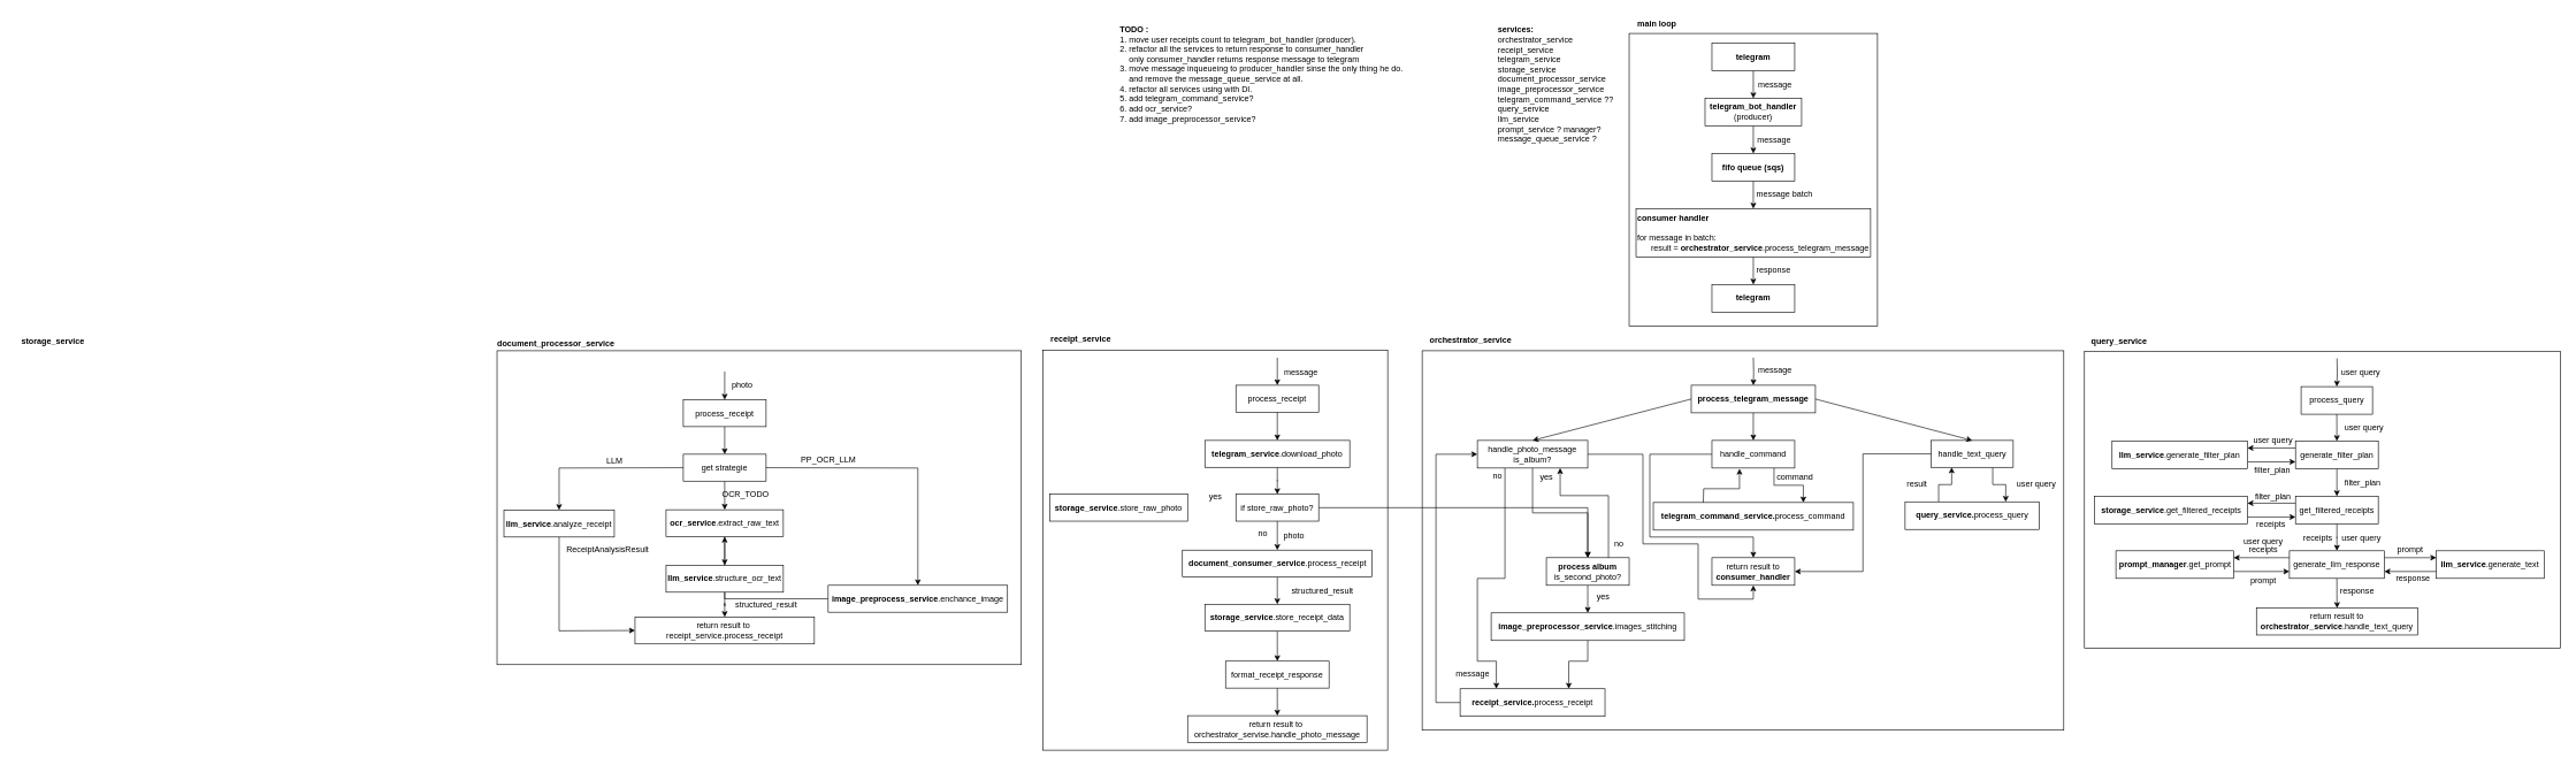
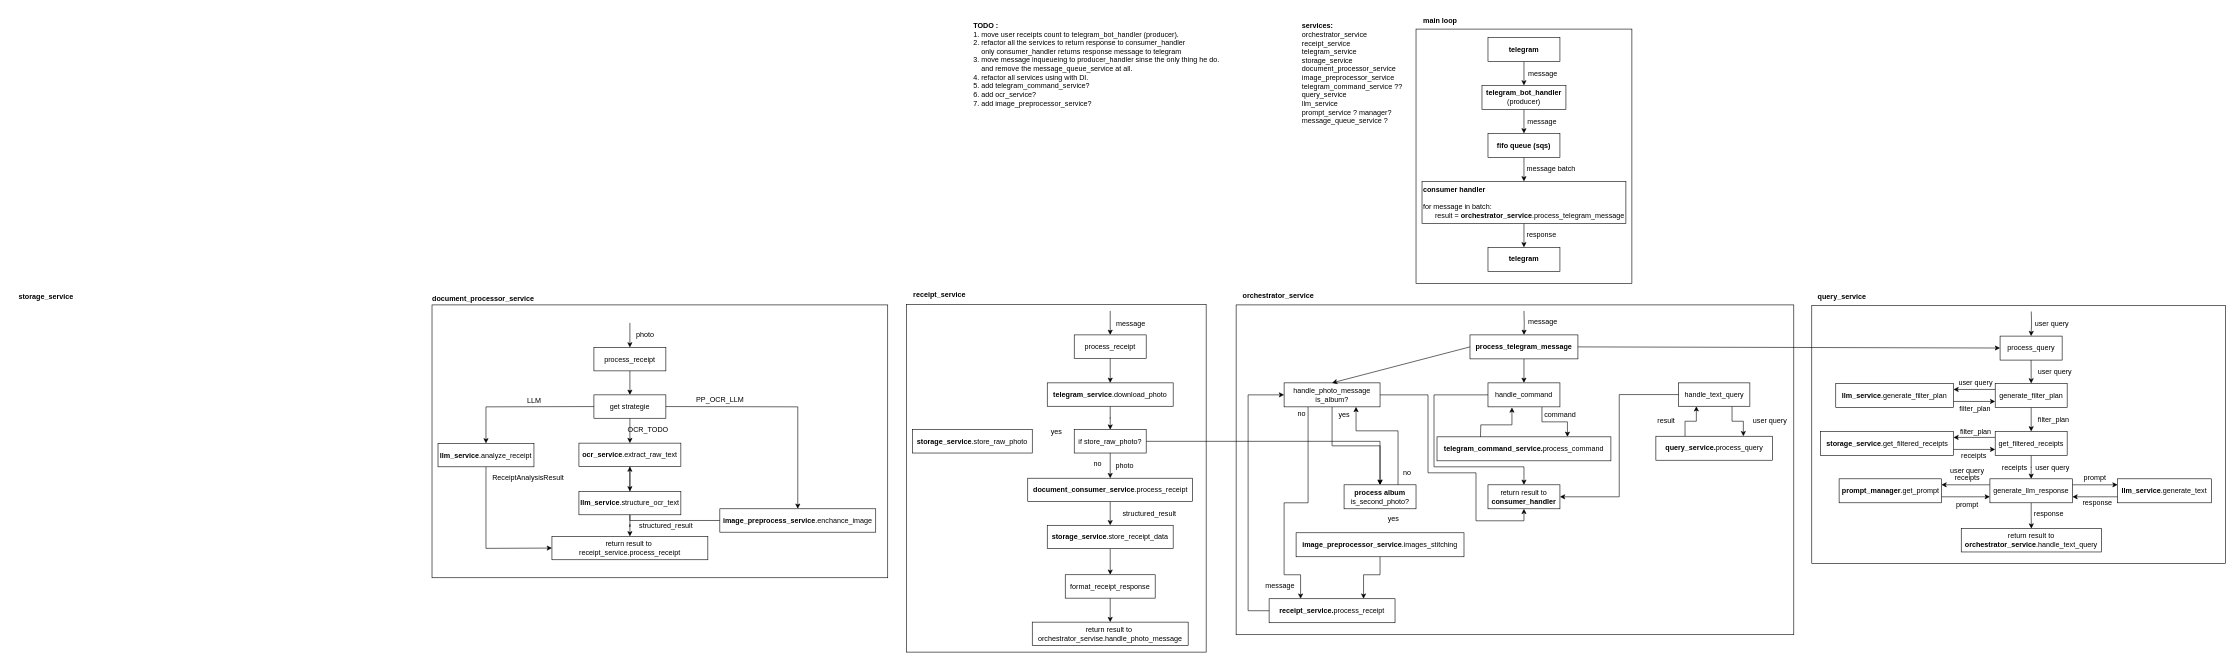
- <mxCell id="45" value="" style="endArrow=classic;html=1;rounded=0;exitX=1;exitY=0.5;exitDx=0;exitDy=0;entryX=0.5;entryY=0;entryDx=0;entryDy=0;" edge="1" parent="1" source="20" target="29"><mxGeometry width="50" height="50" relative="1" as="geometry"><mxPoint x="2590" y="578" as="sourcePoint" /><mxPoint x="2530" y="788" as="targetPoint" /></mxGeometry></mxCell>
+ <mxCell id="45" value="" style="endArrow=classic;html=1;rounded=0;exitX=1;exitY=0.5;exitDx=0;exitDy=0;" edge="1" parent="1" source="20" target="50"><mxGeometry width="50" height="50" relative="1" as="geometry"><mxPoint x="2590" y="578" as="sourcePoint" /><mxPoint x="2530" y="788" as="targetPoint" /></mxGeometry></mxCell>
- <mxCell id="32" value="" style="edgeStyle=orthogonalEdgeStyle;rounded=0;orthogonalLoop=1;jettySize=auto;html=1;" edge="1" parent="1" source="33" target="35"><mxGeometry relative="1" as="geometry" /></mxCell>
